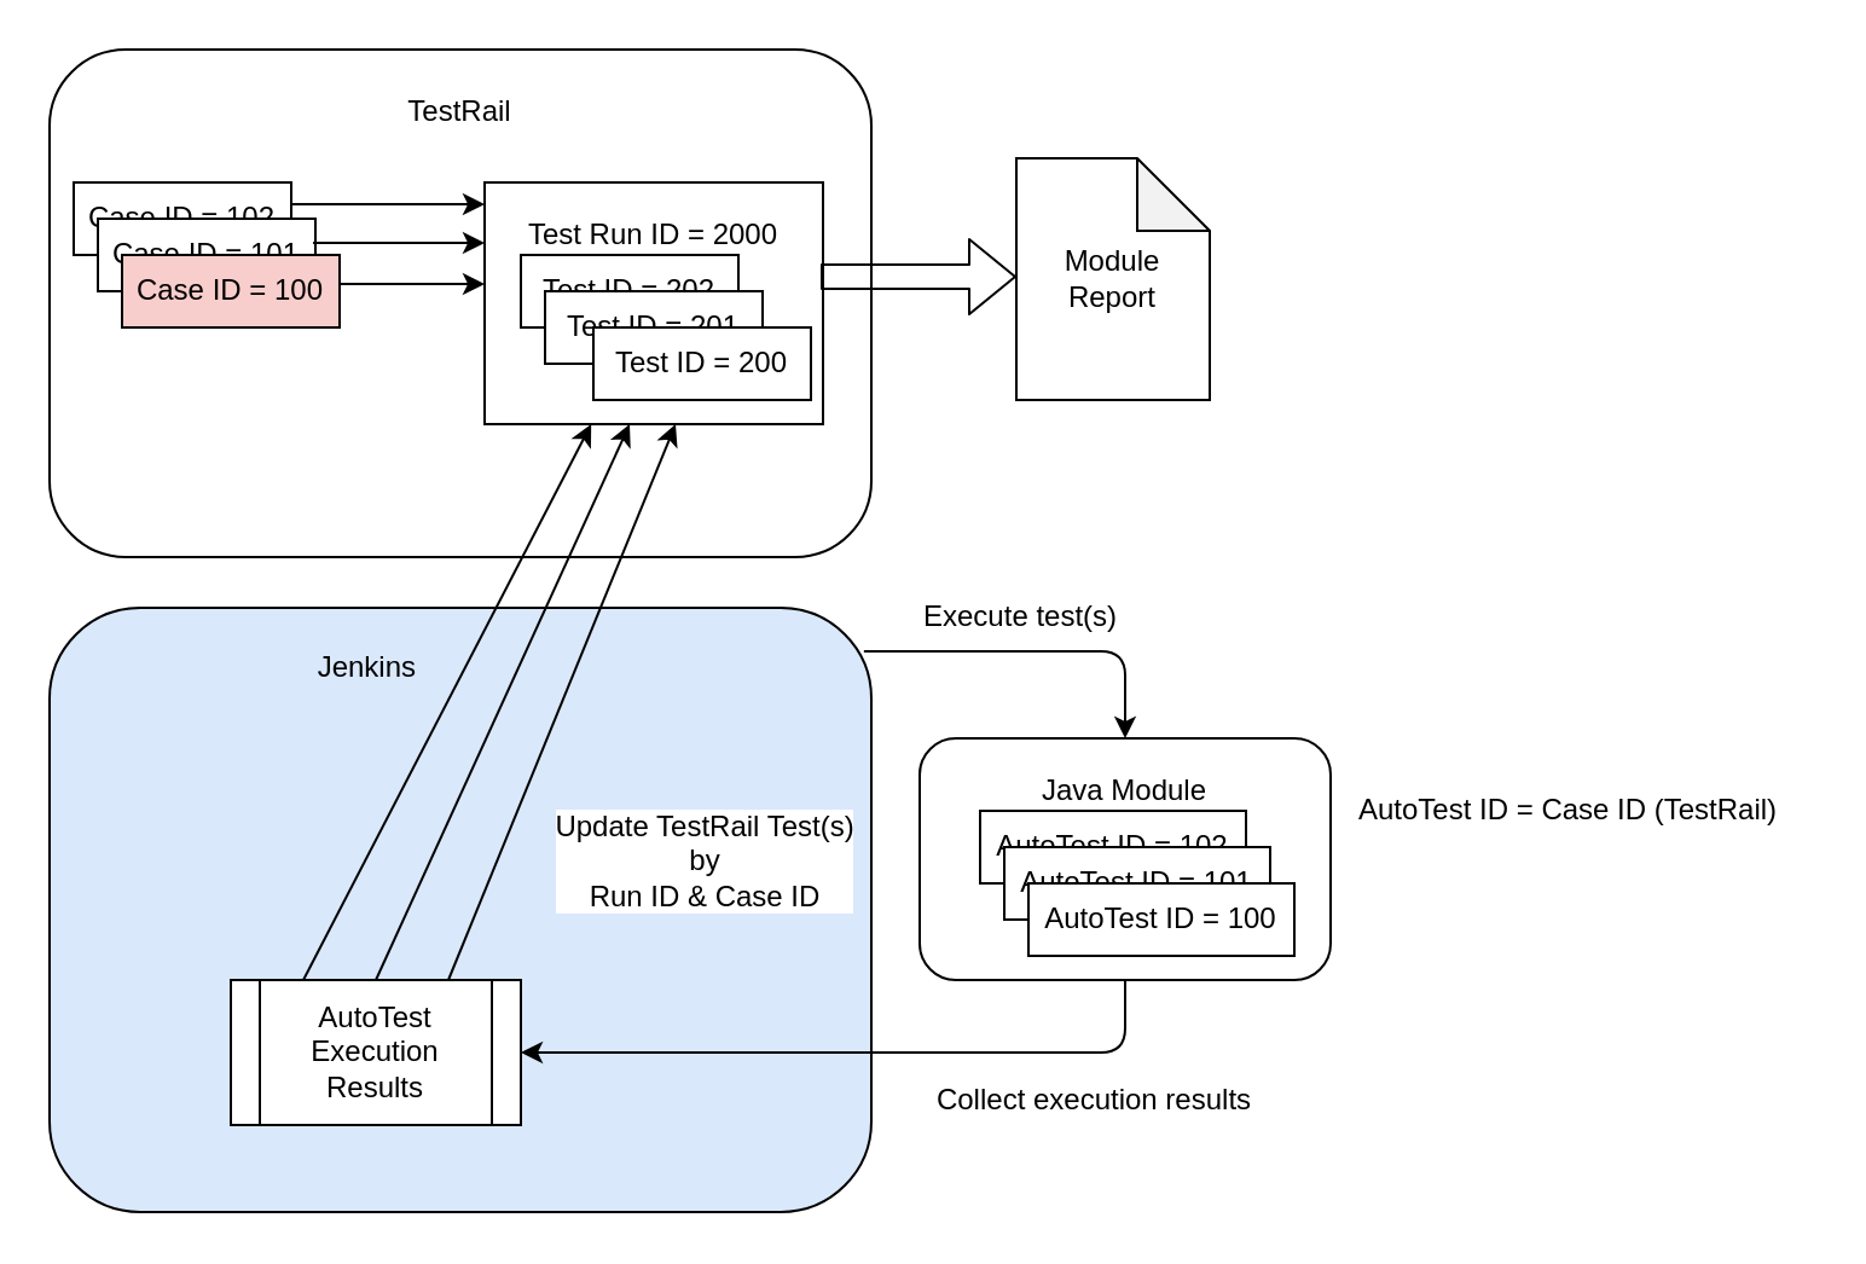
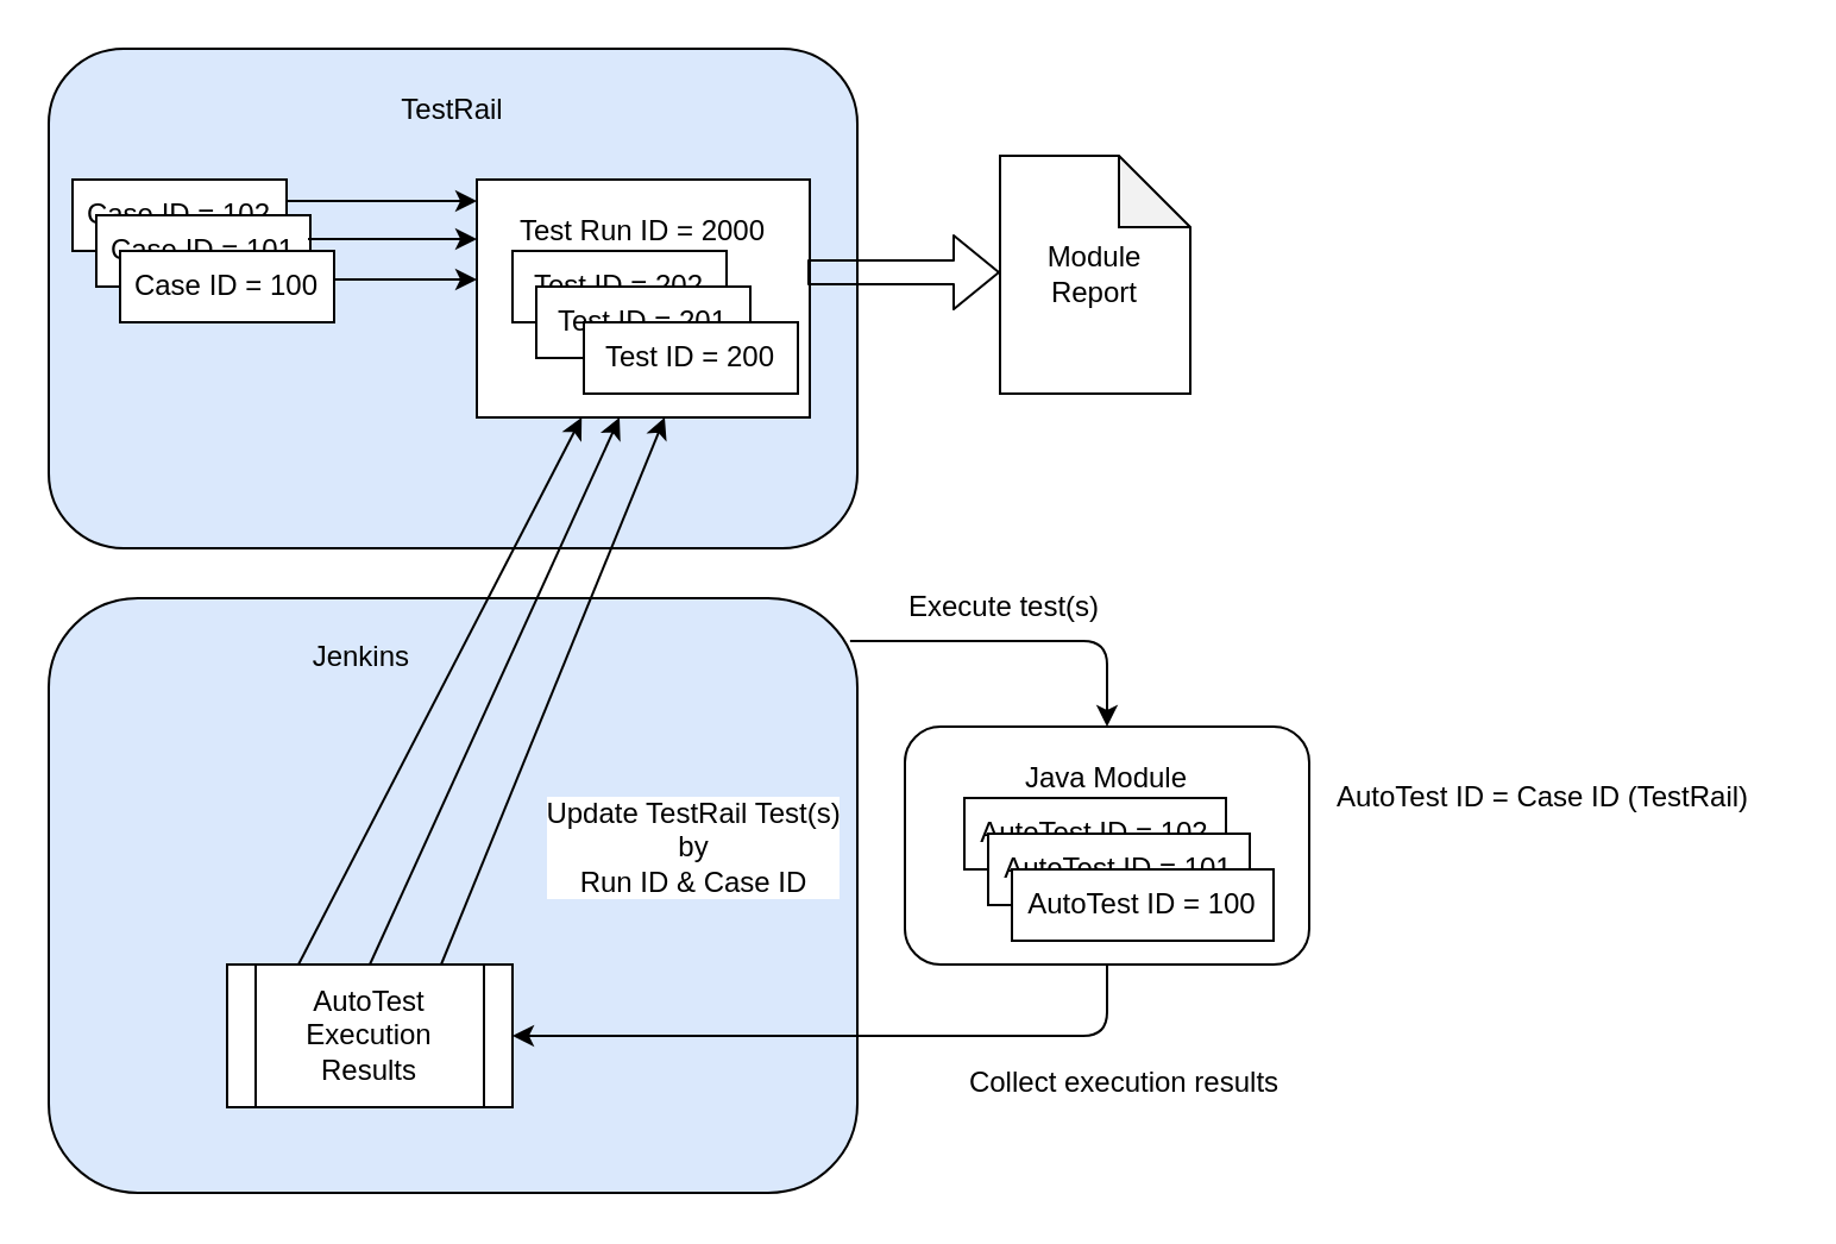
- <mxCell id="7" value="Case ID = 100" style="rounded=0;whiteSpace=wrap;html=1;fillColor=#f8cecc;" parent="1" vertex="1"><mxGeometry x="50" y="105" width="90" height="30" as="geometry" /></mxCell>
+ <mxCell id="7" value="Case ID = 100" style="rounded=0;whiteSpace=wrap;html=1;" parent="1" vertex="1"><mxGeometry x="50" y="105" width="90" height="30" as="geometry" /></mxCell>
- <mxCell id="3" value="TestRail&lt;br&gt;&lt;br&gt;&lt;br&gt;&lt;br&gt;&lt;br&gt;&lt;br&gt;&lt;br&gt;&lt;br&gt;&lt;br&gt;&lt;br&gt;&lt;br&gt;&lt;br&gt;" style="rounded=1;whiteSpace=wrap;html=1;shadow=0;" parent="1" vertex="1"><mxGeometry x="20" y="20" width="340" height="210" as="geometry" /></mxCell>
+ <mxCell id="3" value="TestRail&lt;br&gt;&lt;br&gt;&lt;br&gt;&lt;br&gt;&lt;br&gt;&lt;br&gt;&lt;br&gt;&lt;br&gt;&lt;br&gt;&lt;br&gt;&lt;br&gt;&lt;br&gt;" style="rounded=1;whiteSpace=wrap;html=1;shadow=0;fillColor=#dae8fc;" parent="1" vertex="1"><mxGeometry x="20" y="20" width="340" height="210" as="geometry" /></mxCell>
- <mxCell id="29" value="&lt;span style=&quot;background-color: rgb(255 , 255 , 255)&quot;&gt;Collect execution results&lt;/span&gt;" style="text;html=1;strokeColor=none;fillColor=none;align=center;verticalAlign=middle;whiteSpace=wrap;rounded=0;" vertex="1" parent="1"><mxGeometry x="380" y="445" width="145" height="20" as="geometry" /></mxCell>
+ <mxCell id="29" value="&lt;span style=&quot;background-color: rgb(255 , 255 , 255)&quot;&gt;Collect execution results&lt;/span&gt;" style="text;html=1;strokeColor=none;fillColor=none;align=center;verticalAlign=middle;whiteSpace=wrap;rounded=0;" vertex="1" parent="1"><mxGeometry x="400" y="445" width="145" height="20" as="geometry" /></mxCell>
